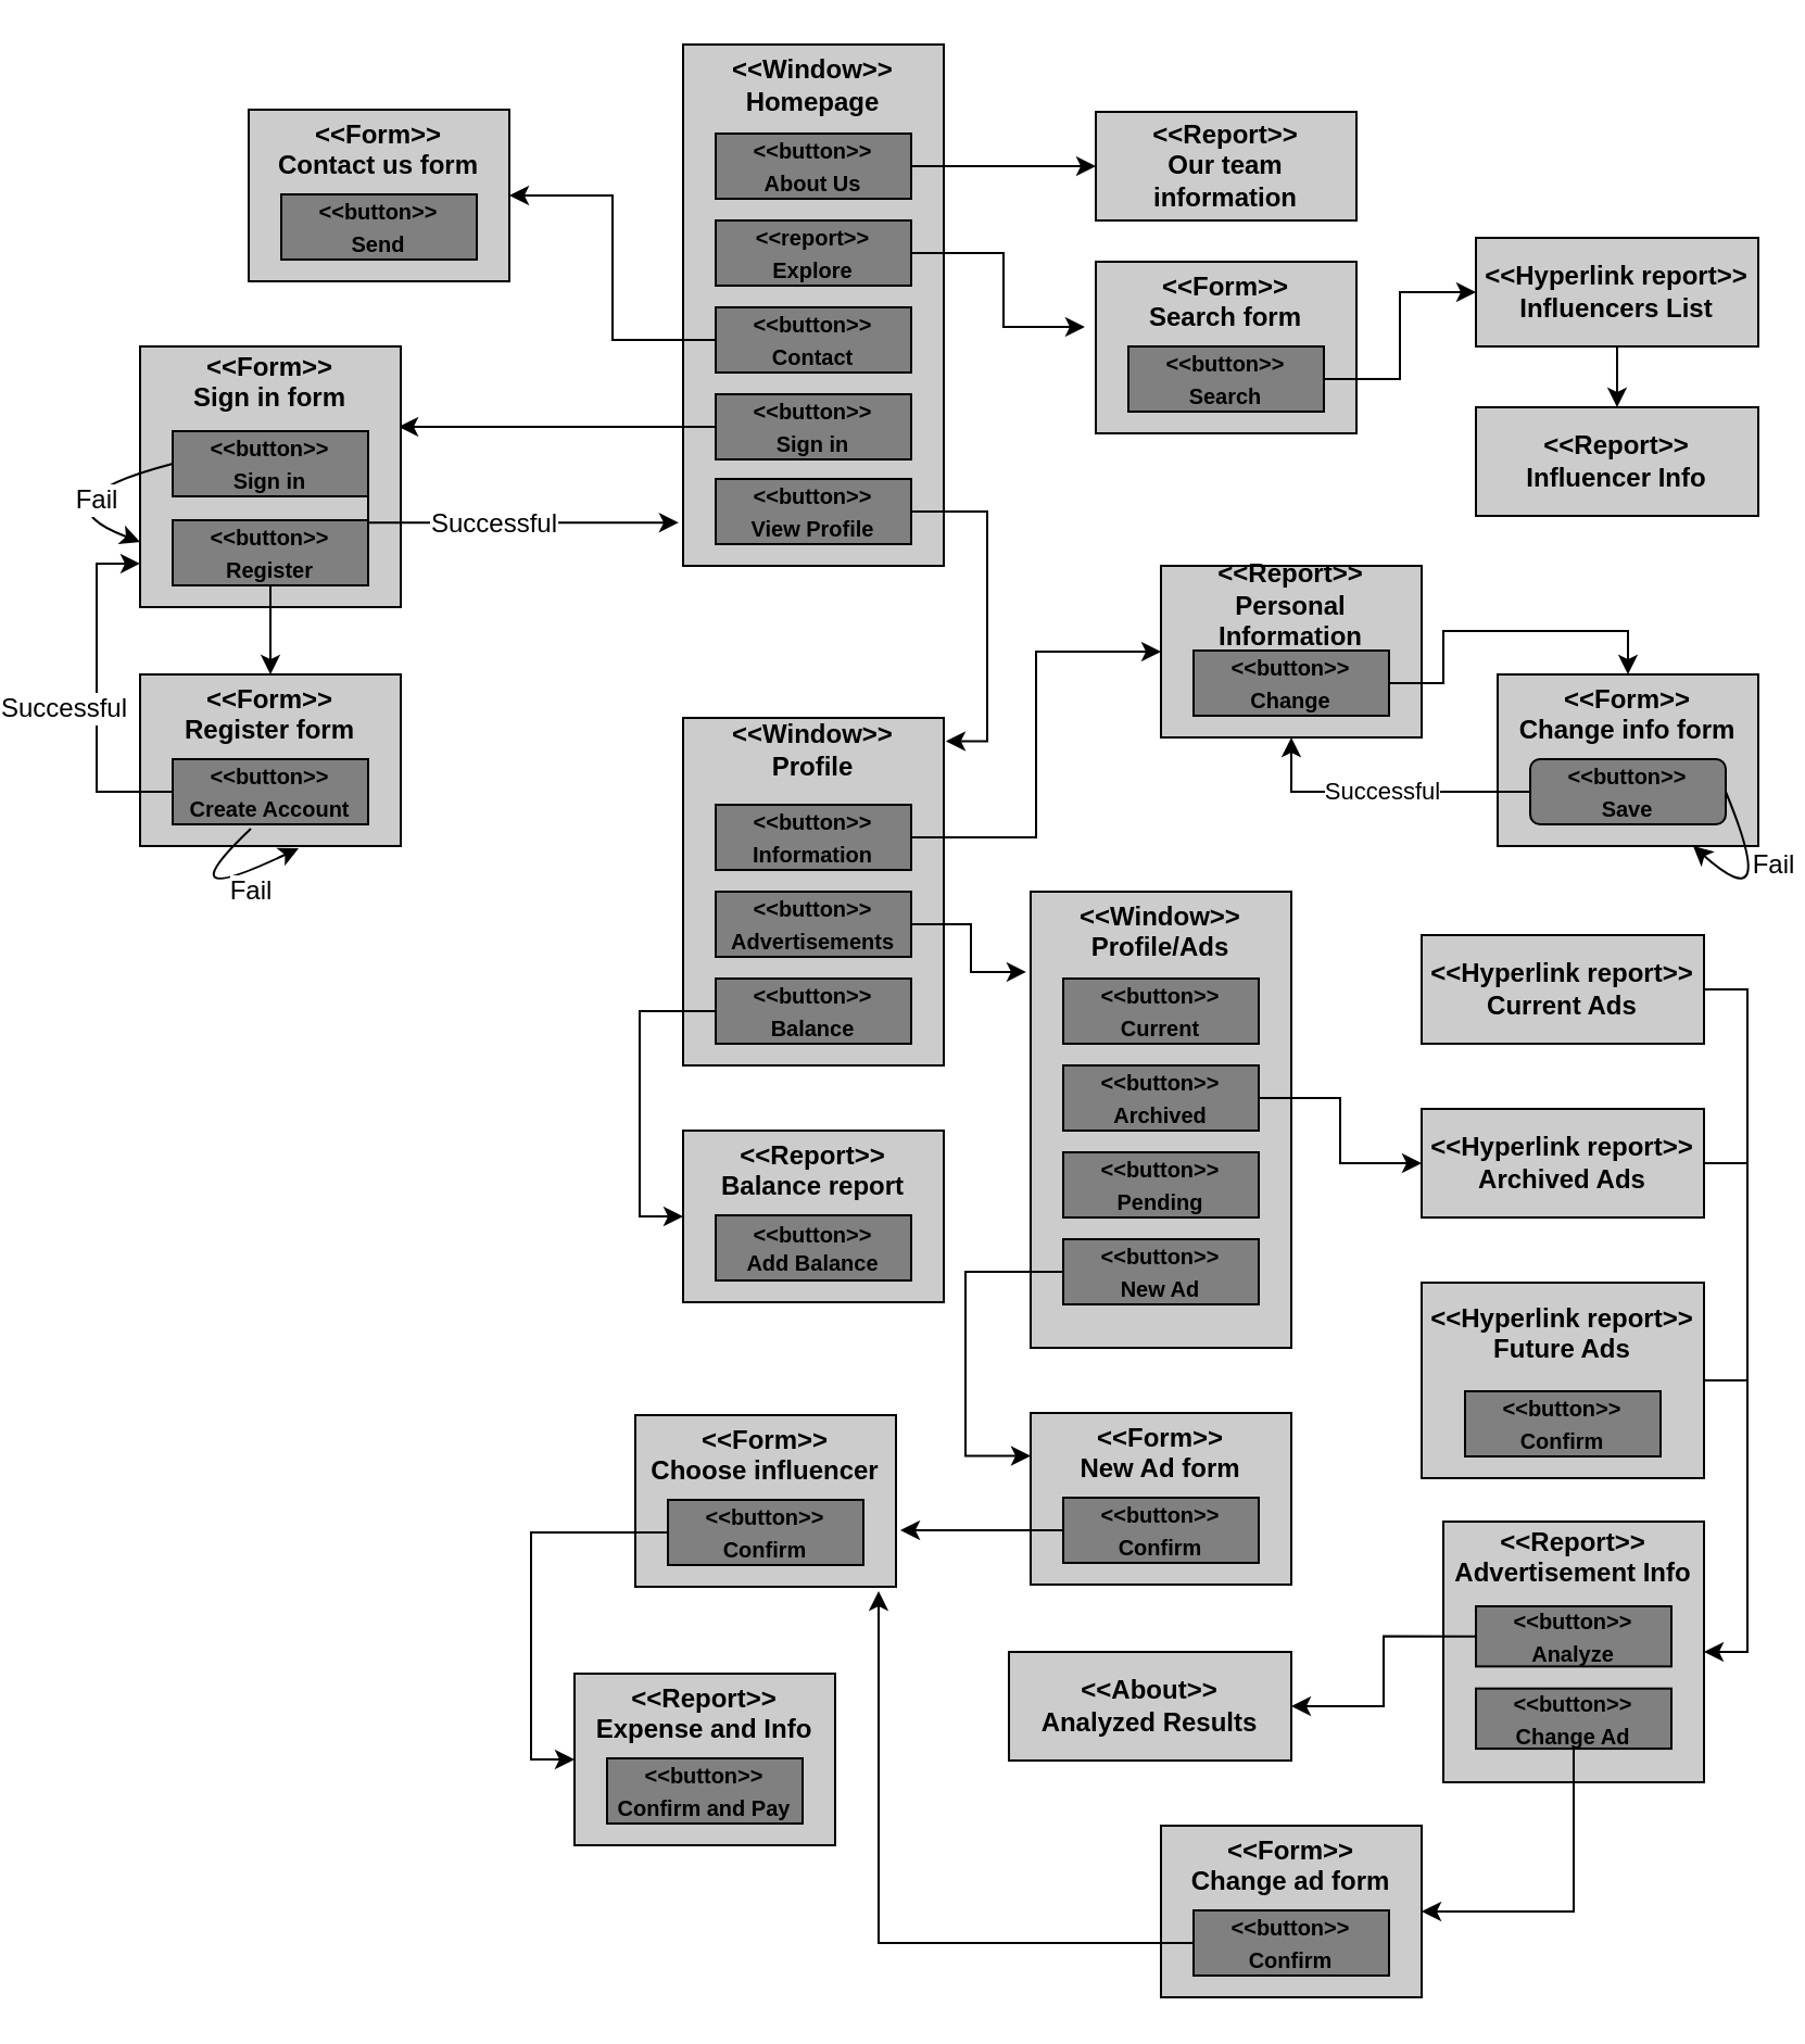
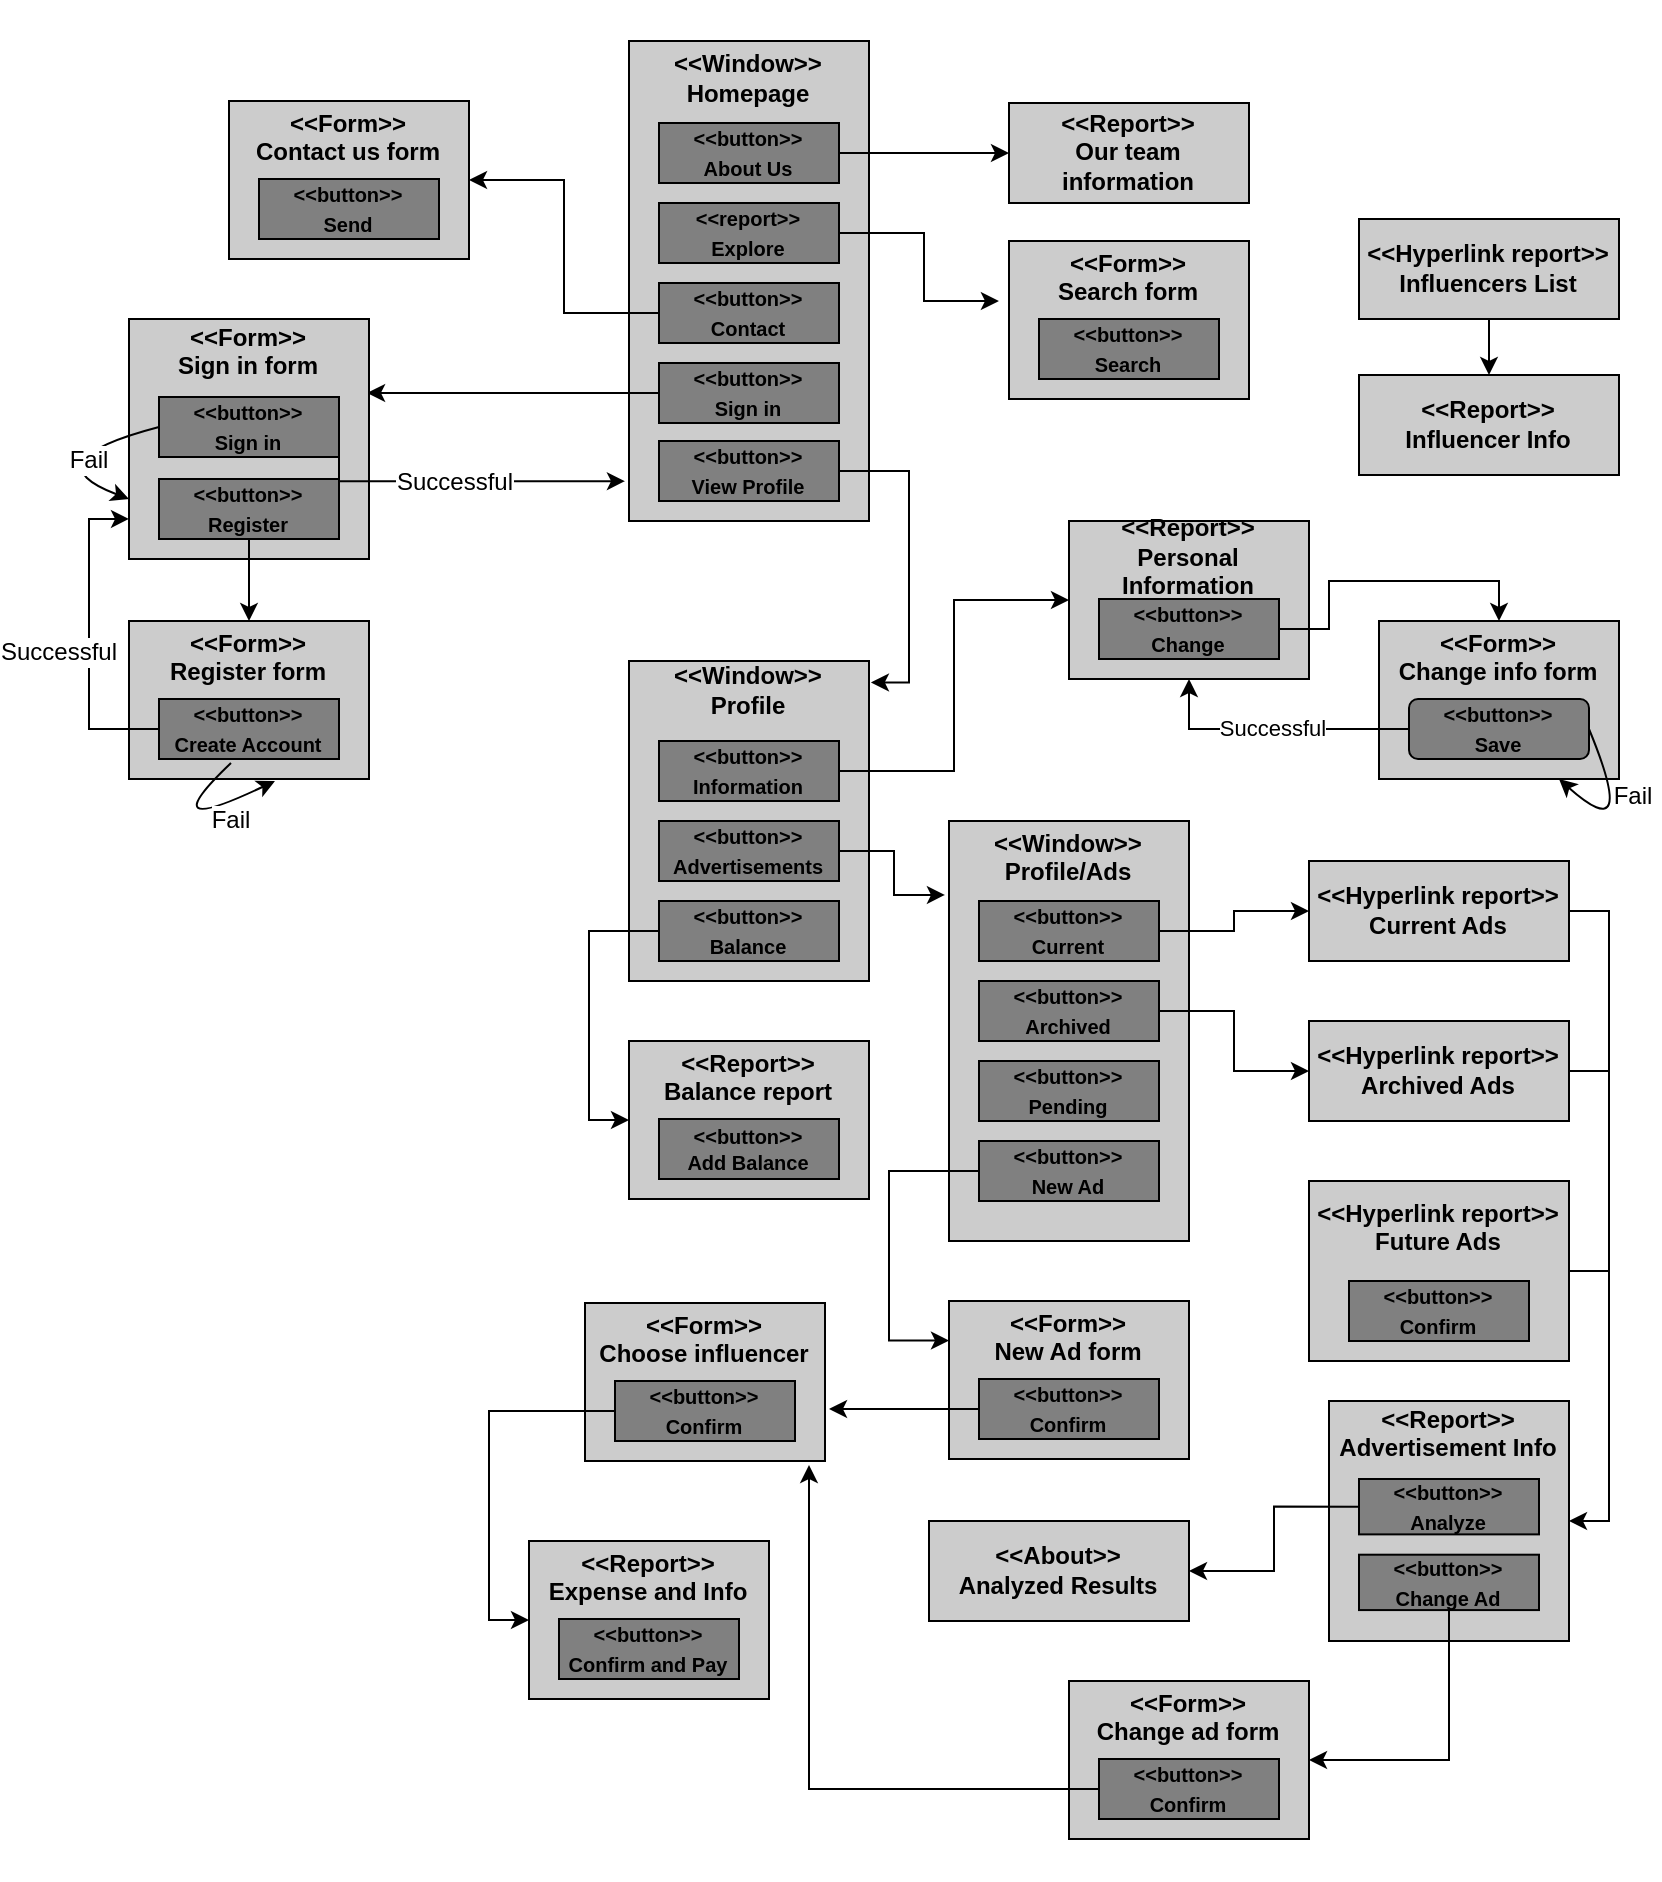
- <mxCell id="38" style="edgeStyle=orthogonalEdgeStyle;rounded=0;orthogonalLoop=1;jettySize=auto;html=1;exitX=1;exitY=0.5;exitDx=0;exitDy=0;strokeColor=#000000;strokeWidth=1;" edge="1" parent="1" source="33" target="36"><mxGeometry relative="1" as="geometry" /></mxCell>
+ <mxCell id="65" style="edgeStyle=orthogonalEdgeStyle;rounded=0;orthogonalLoop=1;jettySize=auto;html=1;exitX=1;exitY=0.5;exitDx=0;exitDy=0;entryX=0;entryY=0.5;entryDx=0;entryDy=0;strokeColor=#000000;strokeWidth=1;" edge="1" parent="1" source="66" target="59"><mxGeometry relative="1" as="geometry" /></mxCell>
